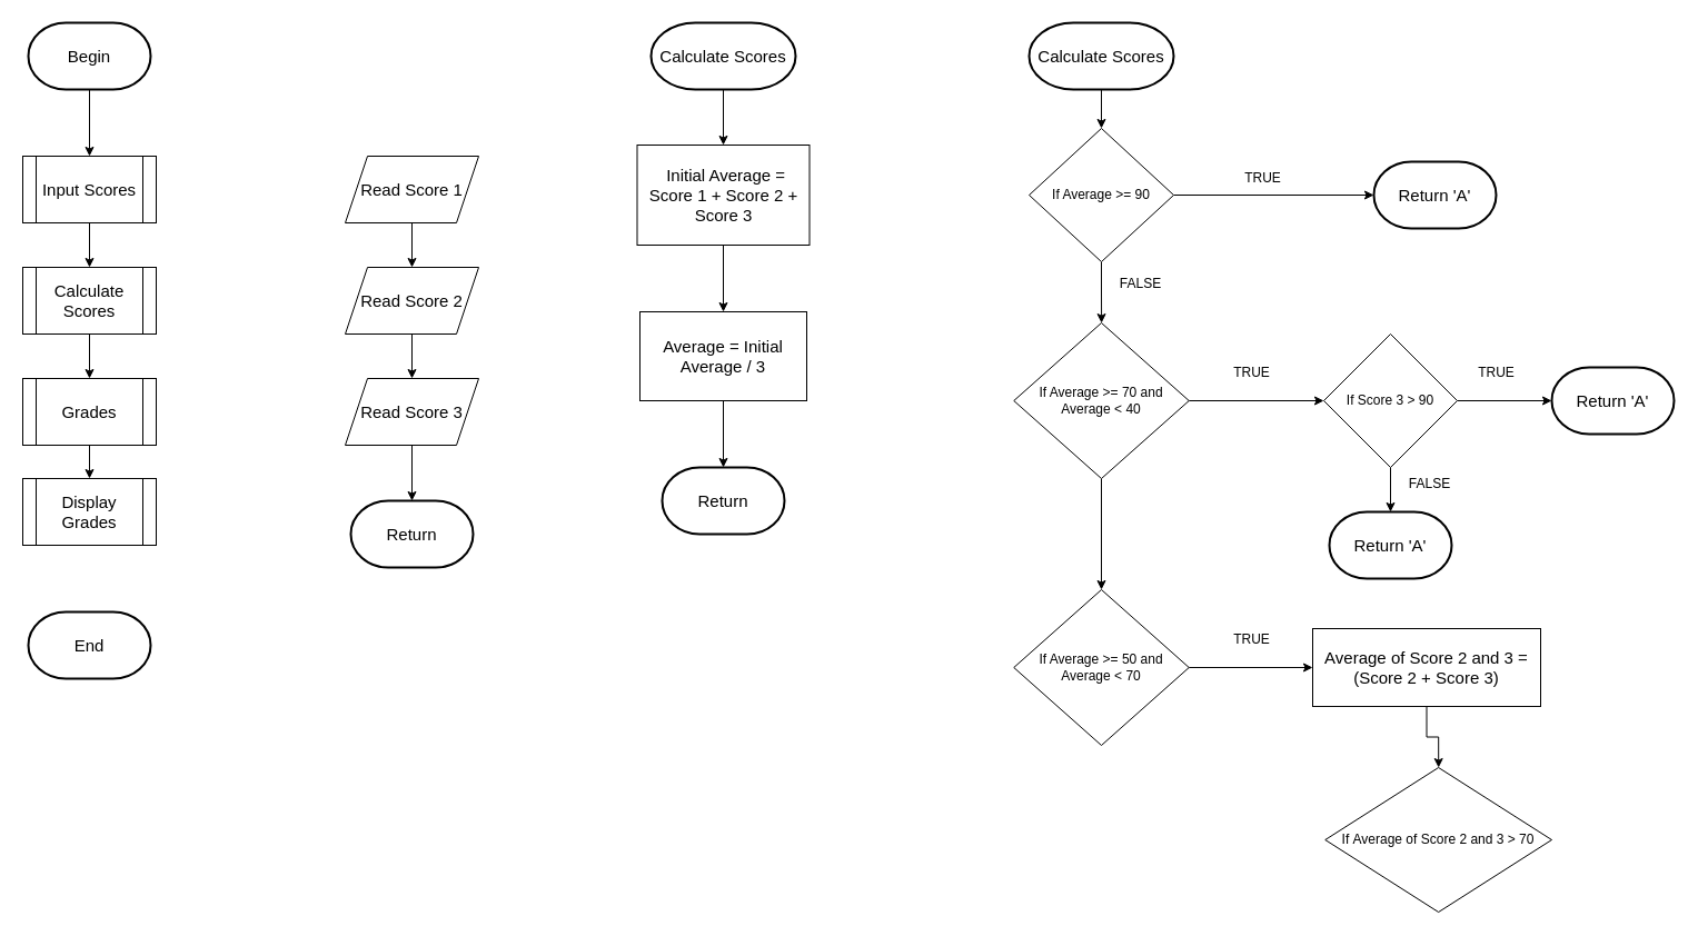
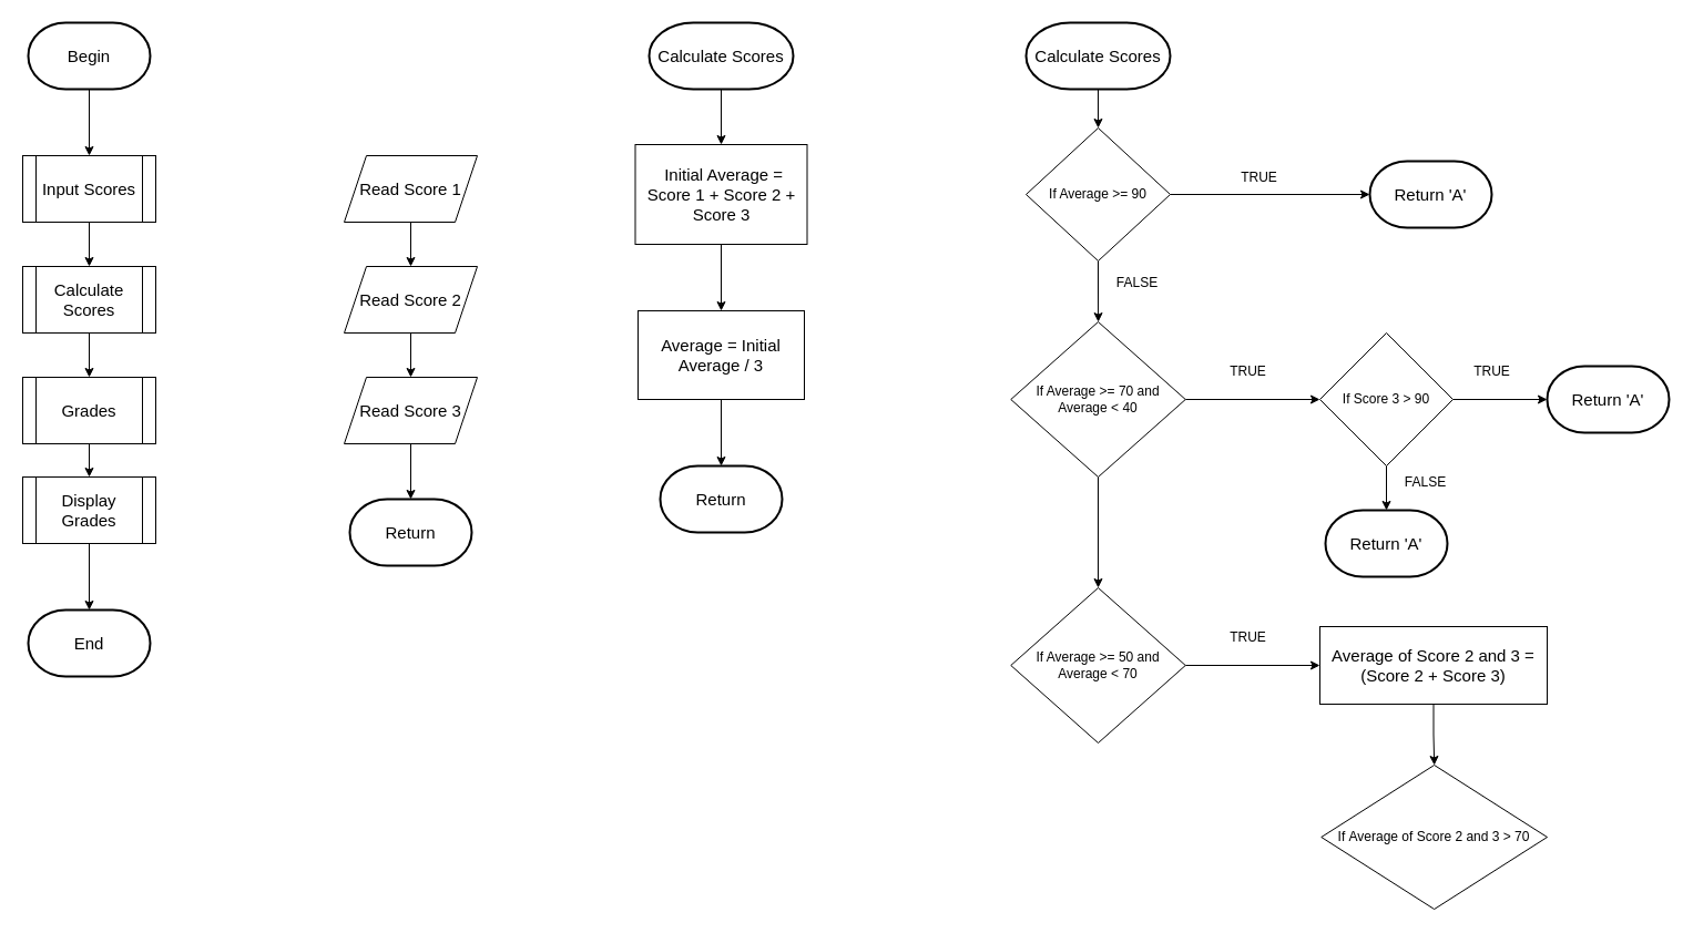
+ <mxCell id="8" value="" style="edgeStyle=orthogonalEdgeStyle;rounded=0;orthogonalLoop=1;jettySize=auto;html=1;fontSize=15;" parent="1" source="9" target="10" edge="1"><mxGeometry relative="1" as="geometry" /></mxCell>
- <mxCell id="51" value="Average of Score 2 and 3 = (Score 2 + Score 3)" style="rounded=0;whiteSpace=wrap;html=1;fontSize=15;" vertex="1" parent="1"><mxGeometry x="1180" y="565" width="205" height="70" as="geometry" /></mxCell>
+ <mxCell id="51" value="Average of Score 2 and 3 = (Score 2 + Score 3)" style="rounded=0;whiteSpace=wrap;html=1;fontSize=15;" vertex="1" parent="1"><mxGeometry x="1190" y="565" width="205" height="70" as="geometry" /></mxCell>
